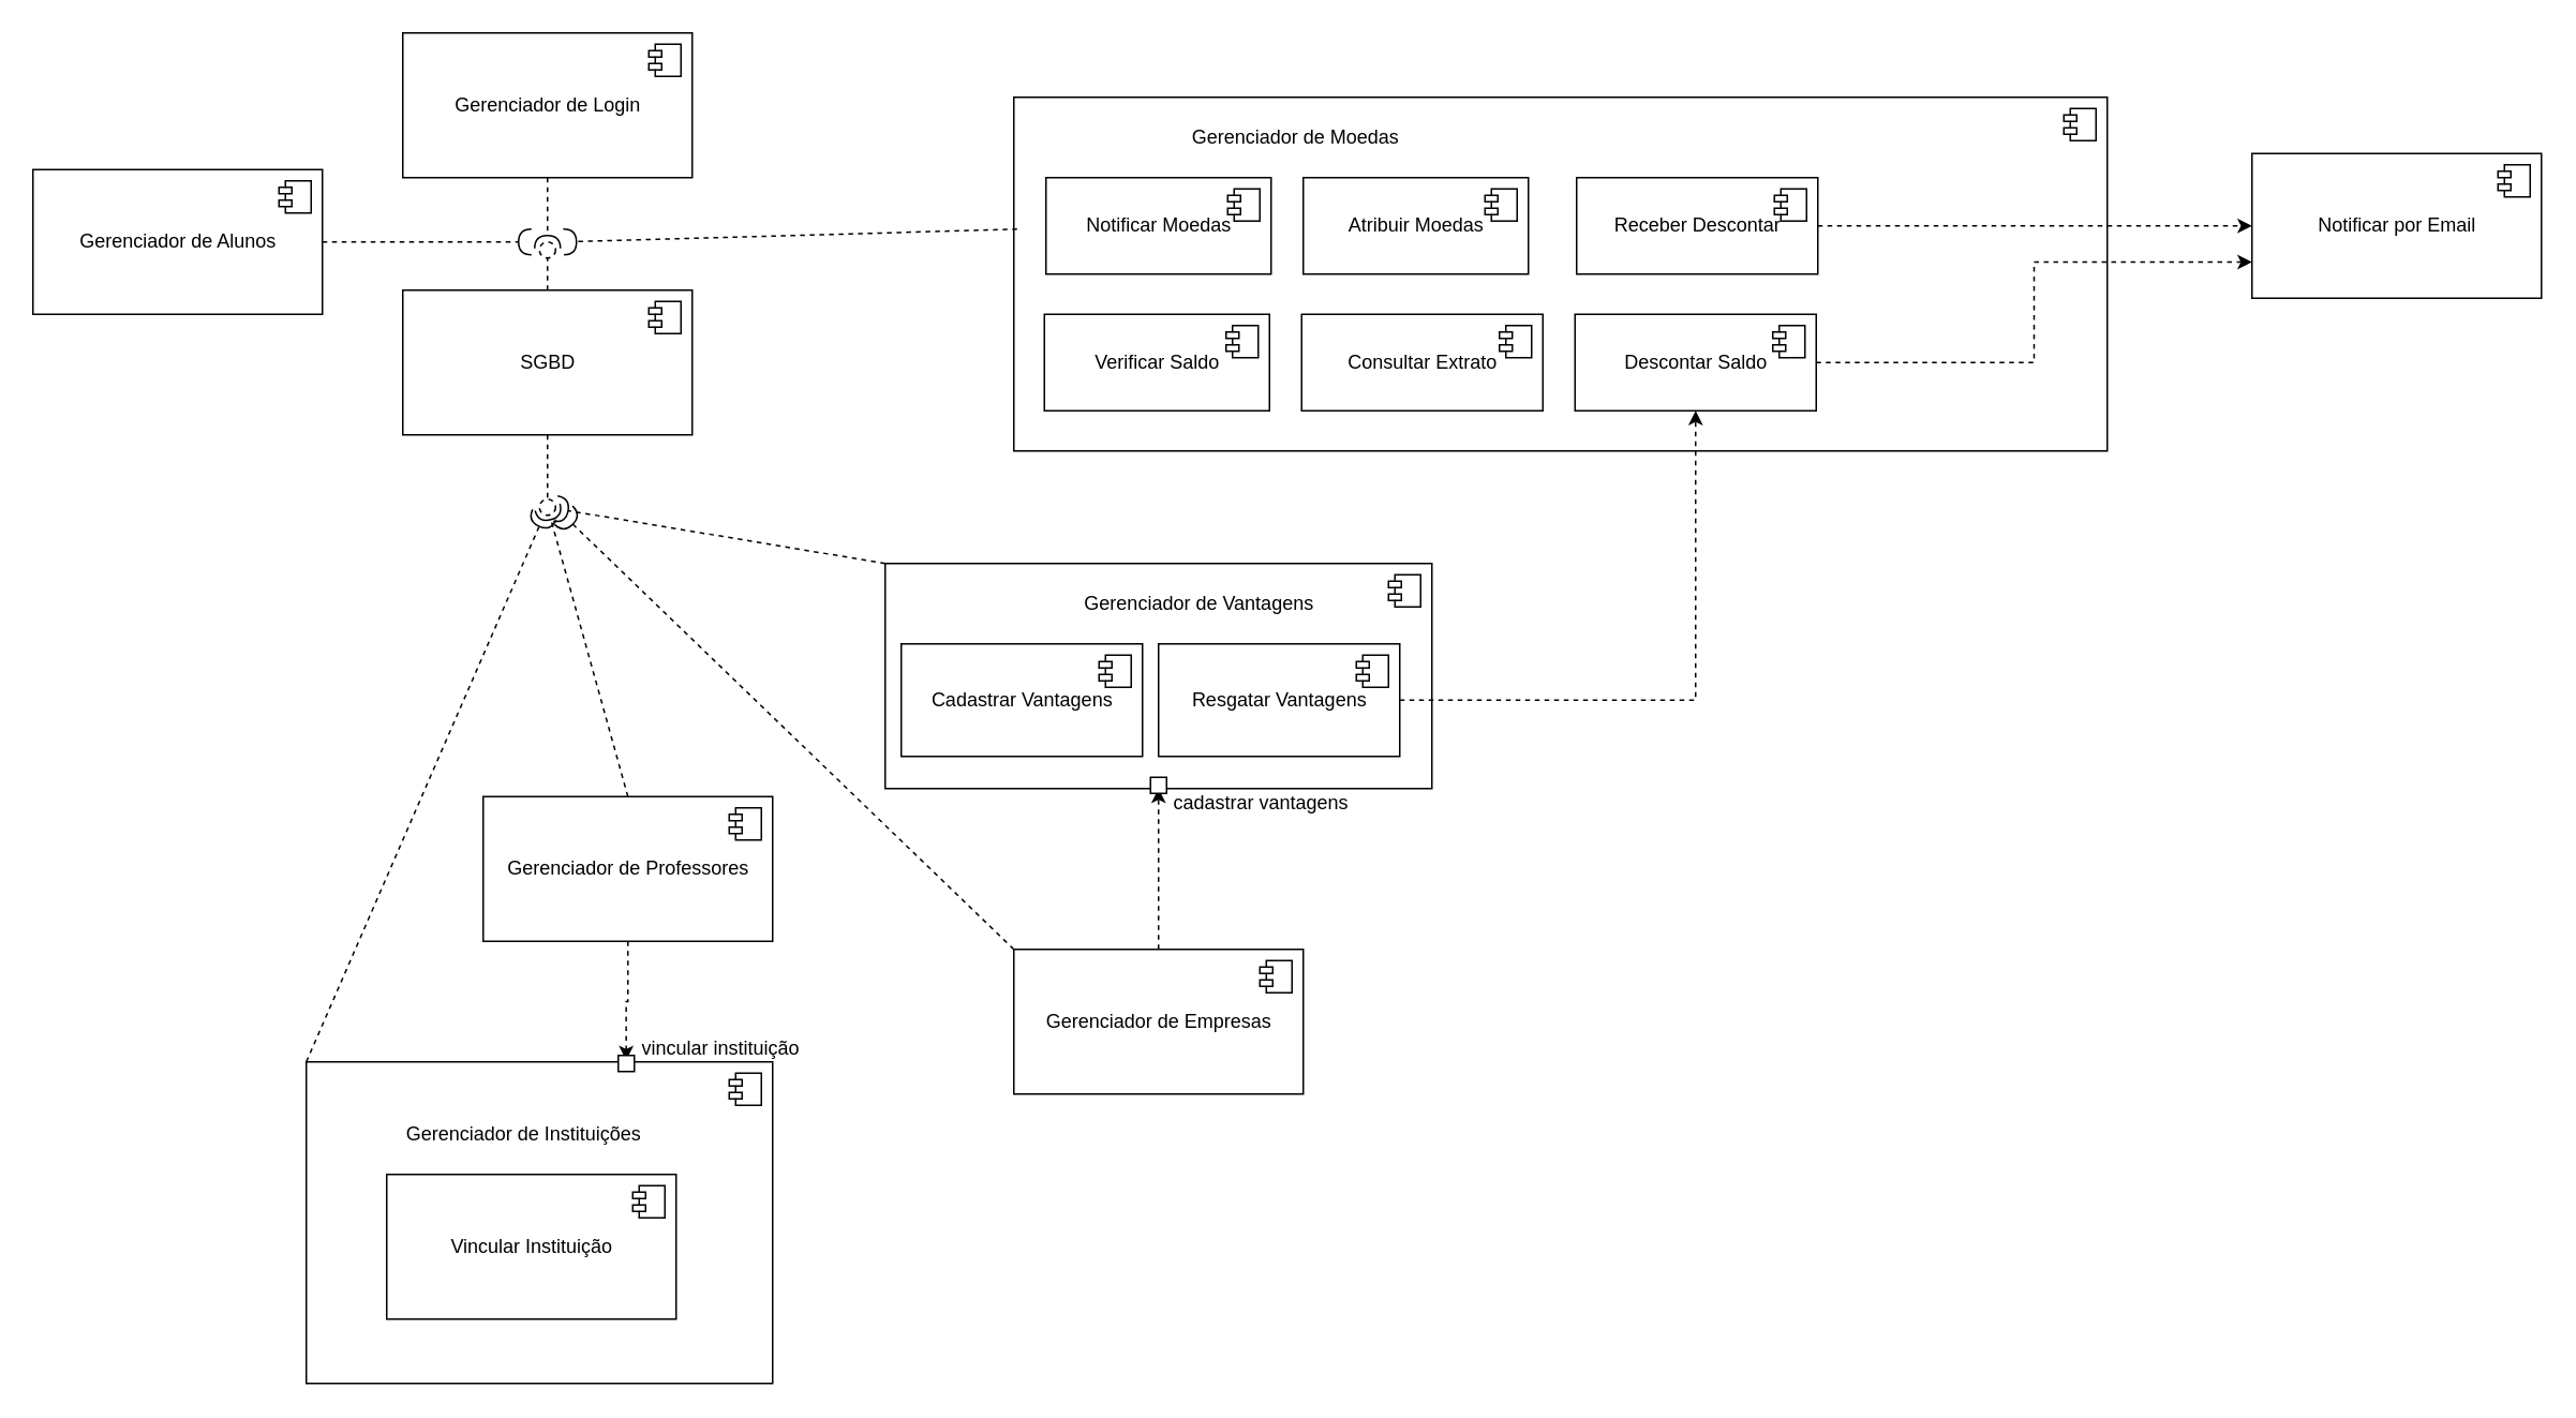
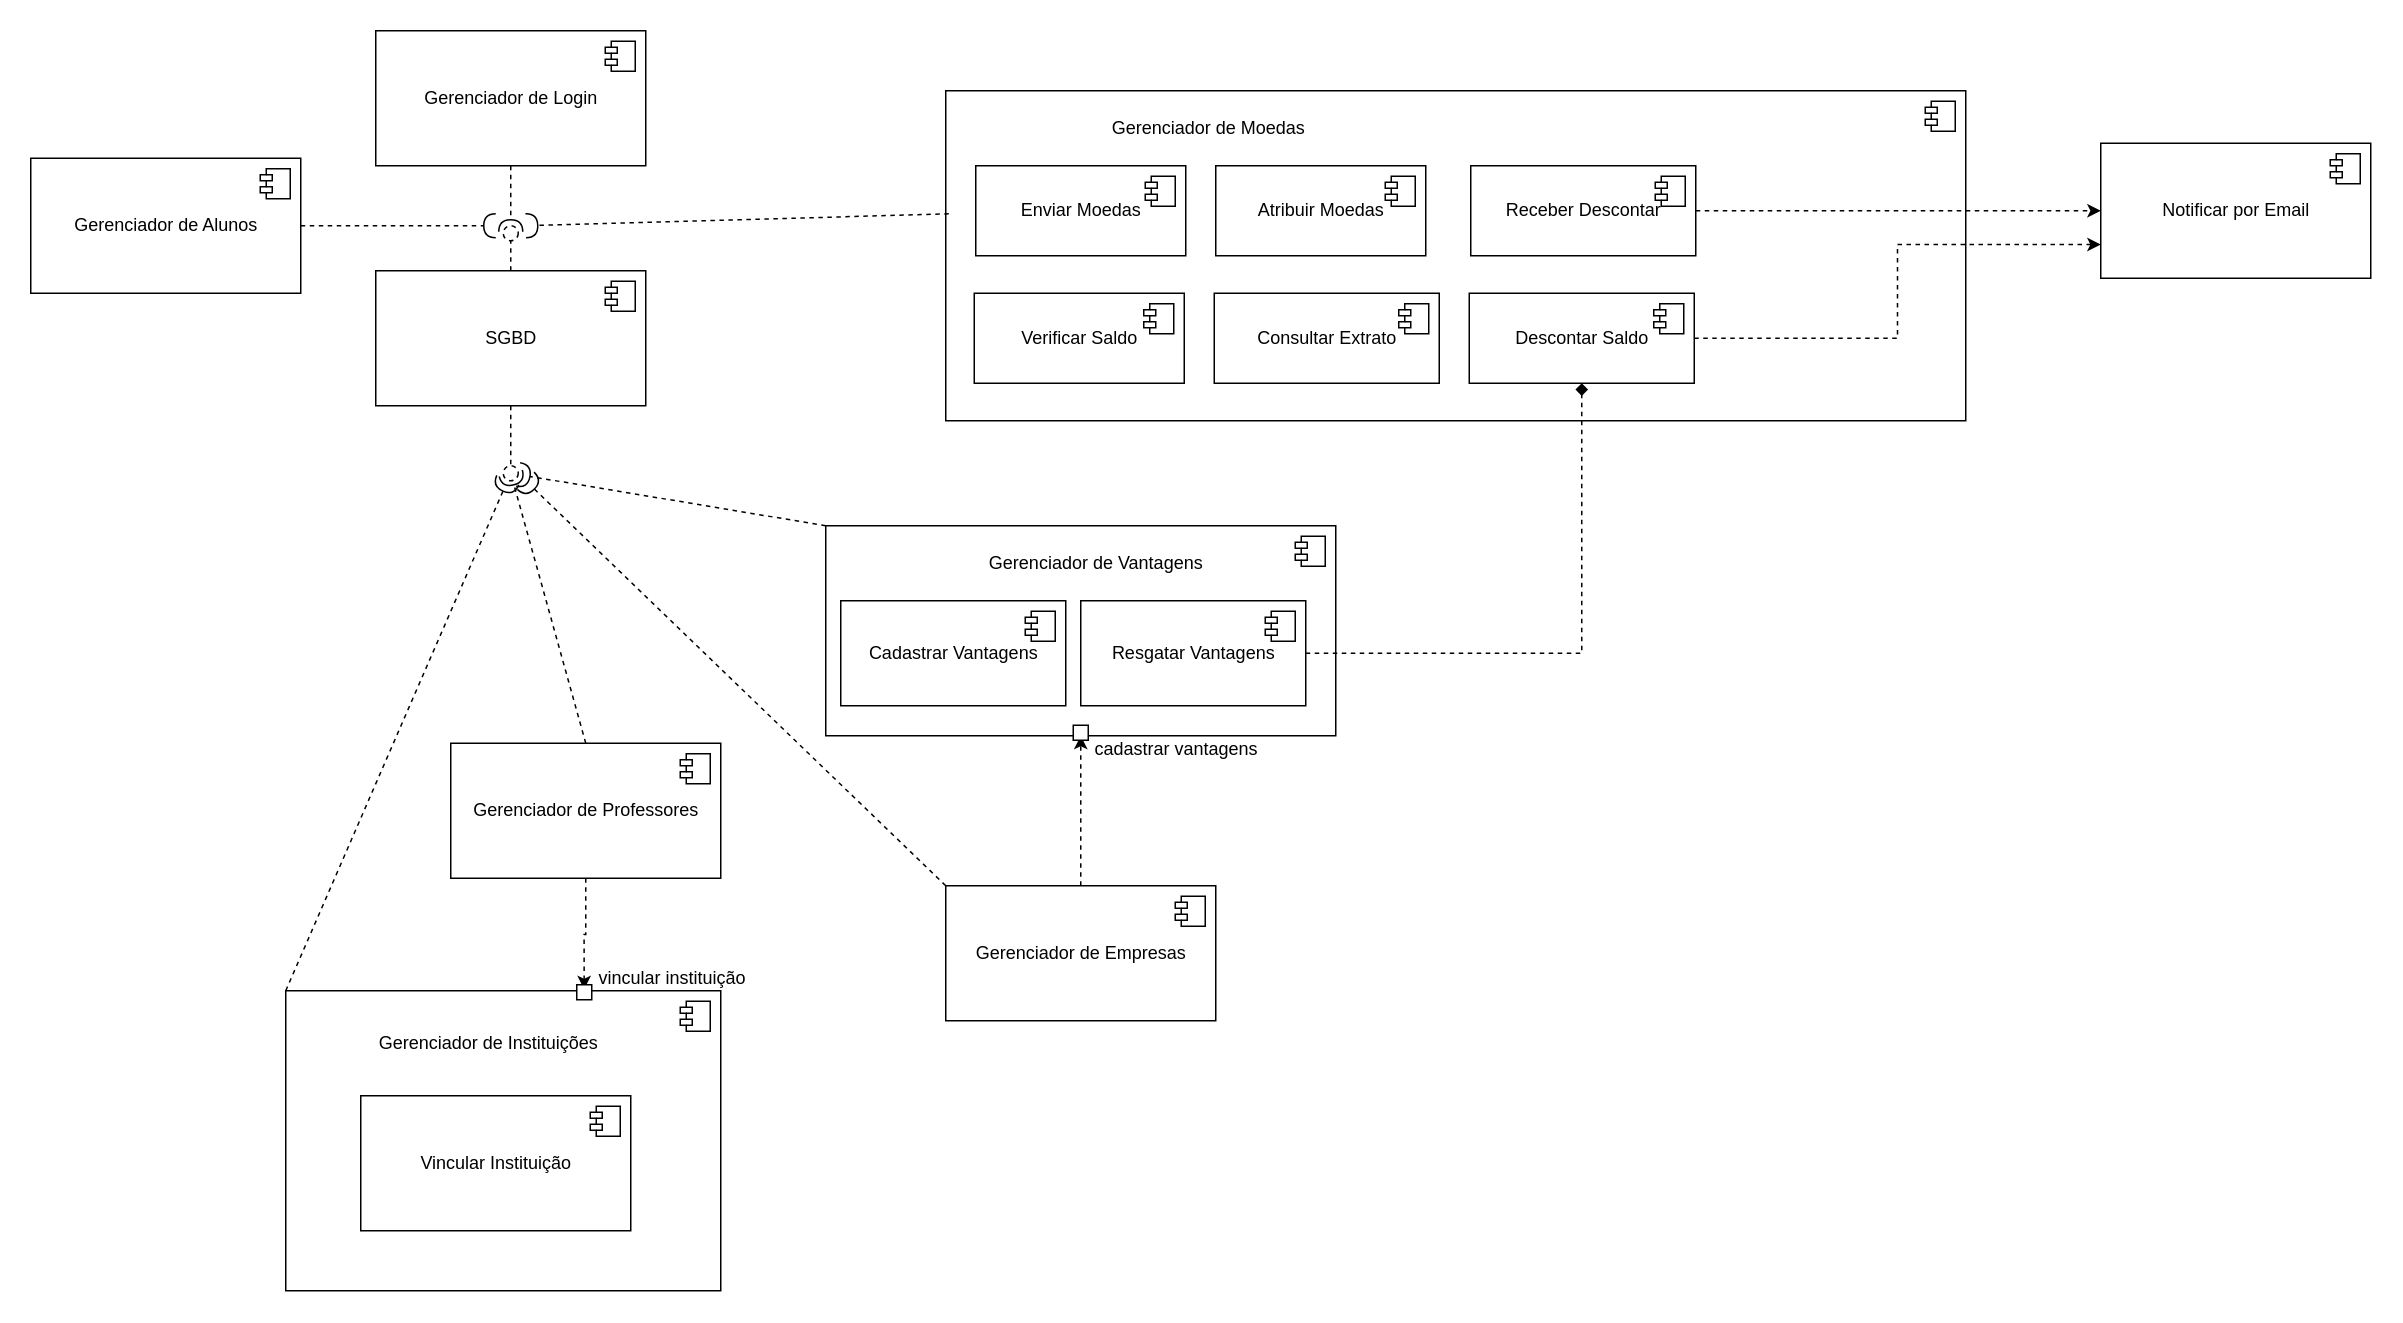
- <mxCell id="15" value="Notificar Moedas" style="html=1;dropTarget=0;" vertex="1" parent="1"><mxGeometry x="650" y="110" width="140" height="60" as="geometry" /></mxCell>
+ <mxCell id="15" value="Enviar Moedas" style="html=1;dropTarget=0;" vertex="1" parent="1"><mxGeometry x="650" y="110" width="140" height="60" as="geometry" /></mxCell>
- <mxCell id="26" value="" style="edgeStyle=orthogonalEdgeStyle;rounded=0;orthogonalLoop=1;jettySize=auto;html=1;dashed=1;exitX=1;exitY=0.5;exitDx=0;exitDy=0;entryX=0.5;entryY=1;entryDx=0;entryDy=0;" edge="1" parent="1" source="30" target="28"><mxGeometry relative="1" as="geometry"><mxPoint x="1030" y="410" as="targetPoint" /></mxGeometry></mxCell>
+ <mxCell id="26" value="" style="edgeStyle=orthogonalEdgeStyle;rounded=0;orthogonalLoop=1;jettySize=auto;html=1;dashed=1;exitX=1;exitY=0.5;exitDx=0;exitDy=0;entryX=0.5;entryY=1;entryDx=0;entryDy=0;endArrow=diamond;" edge="1" parent="1" source="30" target="28"><mxGeometry relative="1" as="geometry"><mxPoint x="1030" y="410" as="targetPoint" /></mxGeometry></mxCell>
- <mxCell id="37" value="Gerenciador de Vantagens" style="text;html=1;align=center;verticalAlign=middle;resizable=0;points=[];autosize=1;strokeColor=none;fillColor=none;" vertex="1" parent="1"><mxGeometry x="660" y="360" width="170" height="30" as="geometry" /></mxCell>
+ <mxCell id="37" value="Gerenciador de Vantagens" style="text;html=1;align=center;verticalAlign=middle;resizable=0;points=[];autosize=1;strokeColor=none;fillColor=none;" vertex="1" parent="1"><mxGeometry x="645" y="360" width="170" height="30" as="geometry" /></mxCell>
- <mxCell id="40" value="&lt;span style=&quot;&quot;&gt;Gerenciador de Instituições&lt;/span&gt;" style="text;html=1;align=center;verticalAlign=middle;resizable=0;points=[];autosize=1;strokeColor=none;fillColor=none;" vertex="1" parent="1"><mxGeometry x="240" y="690" width="170" height="30" as="geometry" /></mxCell>
+ <mxCell id="40" value="&lt;span style=&quot;&quot;&gt;Gerenciador de Instituições&lt;/span&gt;" style="text;html=1;align=center;verticalAlign=middle;resizable=0;points=[];autosize=1;strokeColor=none;fillColor=none;" vertex="1" parent="1"><mxGeometry x="240" y="680" width="170" height="30" as="geometry" /></mxCell>
